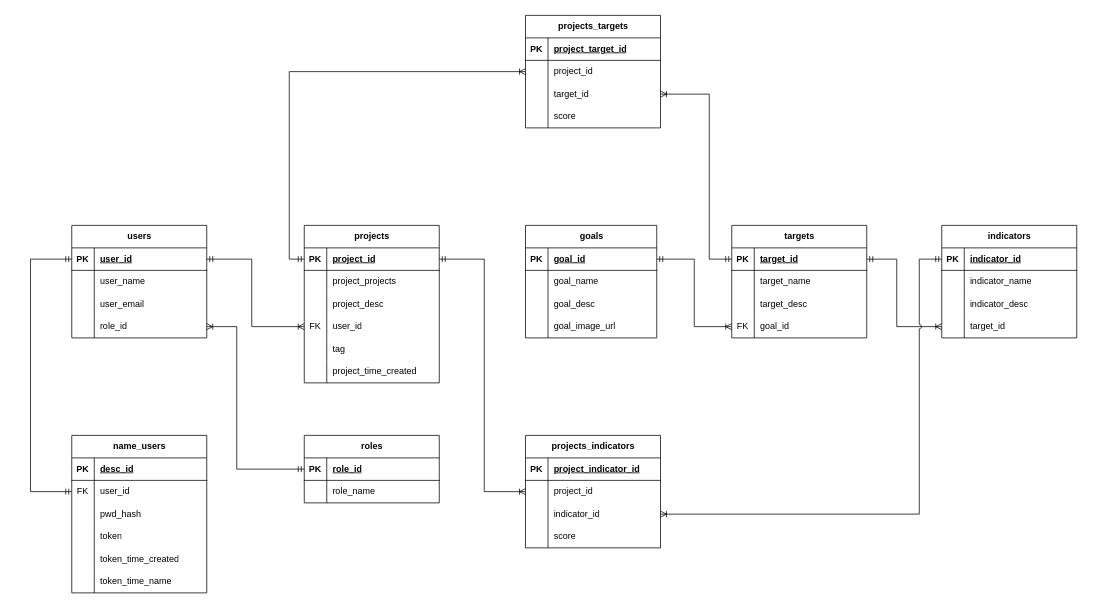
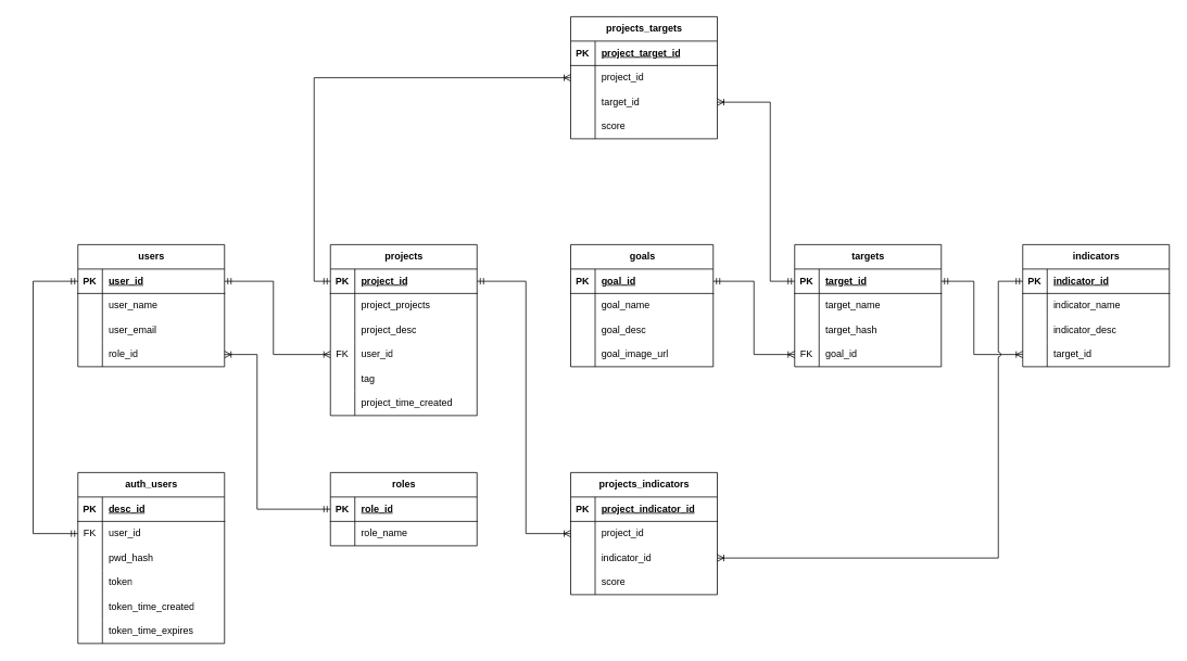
- <mxCell id="104" value="target_desc" style="shape=partialRectangle;connectable=0;fillColor=none;top=0;left=0;bottom=0;right=0;align=left;spacingLeft=6;overflow=hidden;whiteSpace=wrap;html=1;" parent="102" vertex="1"><mxGeometry x="30" width="150" height="30" as="geometry"><mxRectangle width="150" height="30" as="alternateBounds" /></mxGeometry></mxCell>
+ <mxCell id="104" value="target_hash" style="shape=partialRectangle;connectable=0;fillColor=none;top=0;left=0;bottom=0;right=0;align=left;spacingLeft=6;overflow=hidden;whiteSpace=wrap;html=1;" parent="102" vertex="1"><mxGeometry x="30" width="150" height="30" as="geometry"><mxRectangle width="150" height="30" as="alternateBounds" /></mxGeometry></mxCell>
- <mxCell id="74" value="name_users" style="shape=table;startSize=30;container=1;collapsible=1;childLayout=tableLayout;fixedRows=1;rowLines=0;fontStyle=1;align=center;resizeLast=1;html=1;" parent="1" vertex="1"><mxGeometry x="95" y="580" width="180" height="210" as="geometry" /></mxCell>
+ <mxCell id="74" value="auth_users" style="shape=table;startSize=30;container=1;collapsible=1;childLayout=tableLayout;fixedRows=1;rowLines=0;fontStyle=1;align=center;resizeLast=1;html=1;" parent="1" vertex="1"><mxGeometry x="95" y="580" width="180" height="210" as="geometry" /></mxCell>
- <mxCell id="92" value="token_time_name" style="shape=partialRectangle;connectable=0;fillColor=none;top=0;left=0;bottom=0;right=0;align=left;spacingLeft=6;overflow=hidden;whiteSpace=wrap;html=1;" parent="90" vertex="1"><mxGeometry x="30" width="150" height="30" as="geometry"><mxRectangle width="150" height="30" as="alternateBounds" /></mxGeometry></mxCell>
+ <mxCell id="92" value="token_time_expires" style="shape=partialRectangle;connectable=0;fillColor=none;top=0;left=0;bottom=0;right=0;align=left;spacingLeft=6;overflow=hidden;whiteSpace=wrap;html=1;" parent="90" vertex="1"><mxGeometry x="30" width="150" height="30" as="geometry"><mxRectangle width="150" height="30" as="alternateBounds" /></mxGeometry></mxCell>
